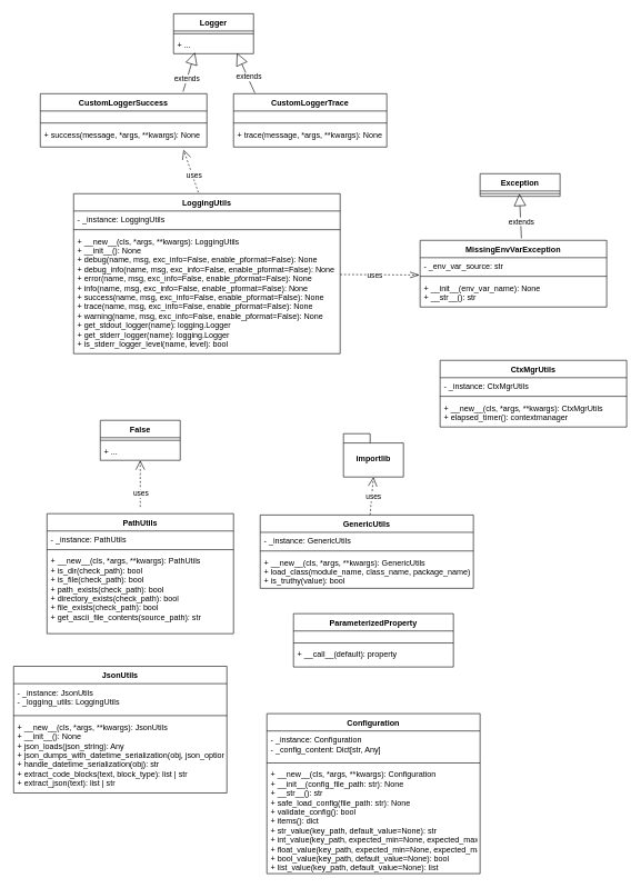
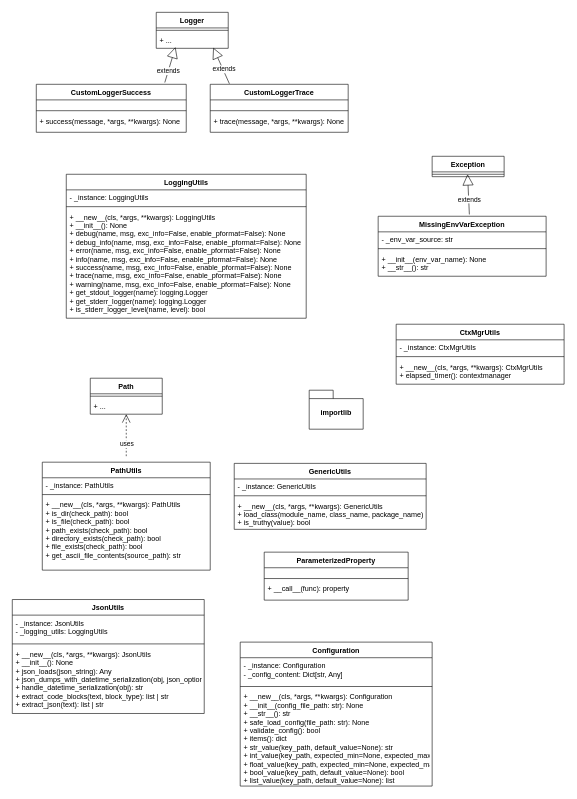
- <mxCell id="60" value="" style="endArrow=open;endSize=12;dashed=1;html=1;rounded=0;exitX=0.468;exitY=-0.008;exitDx=0;exitDy=0;entryX=0.86;entryY=1.125;entryDx=0;entryDy=0;entryPerimeter=0;exitPerimeter=0;" parent="1" source="26" target="13" edge="1"><mxGeometry width="160" relative="1" as="geometry"><mxPoint x="320" y="230" as="sourcePoint" /><mxPoint x="480" y="230" as="targetPoint" /></mxGeometry></mxCell>
- <mxCell id="61" value="uses" style="edgeLabel;html=1;align=center;verticalAlign=middle;resizable=0;points=[];" vertex="1" connectable="0" parent="60"><mxGeometry x="-0.204" y="-2" relative="1" as="geometry"><mxPoint as="offset" /></mxGeometry></mxCell>
- <mxCell id="63" style="rounded=0;orthogonalLoop=1;jettySize=auto;html=1;entryX=-0.004;entryY=1.083;entryDx=0;entryDy=0;entryPerimeter=0;endSize=12;endArrow=openThin;endFill=0;dashed=1;" edge="1" parent="1" source="26" target="19"><mxGeometry relative="1" as="geometry" /></mxCell>
- <mxCell id="64" value="uses" style="edgeLabel;html=1;align=center;verticalAlign=middle;resizable=0;points=[];" vertex="1" connectable="0" parent="63"><mxGeometry x="-0.125" relative="1" as="geometry"><mxPoint as="offset" /></mxGeometry></mxCell>
- <mxCell id="49" value="False" style="swimlane;fontStyle=1;align=center;verticalAlign=top;childLayout=stackLayout;horizontal=1;startSize=26;horizontalStack=0;resizeParent=1;resizeParentMax=0;resizeLast=0;collapsible=1;marginBottom=0;" parent="1" vertex="1"><mxGeometry x="150" y="630" width="120" height="60" as="geometry" /></mxCell>
+ <mxCell id="49" value="Path" style="swimlane;fontStyle=1;align=center;verticalAlign=top;childLayout=stackLayout;horizontal=1;startSize=26;horizontalStack=0;resizeParent=1;resizeParentMax=0;resizeLast=0;collapsible=1;marginBottom=0;" parent="1" vertex="1"><mxGeometry x="150" y="630" width="120" height="60" as="geometry" /></mxCell>
- <mxCell id="34" style="rounded=0;orthogonalLoop=1;jettySize=auto;html=1;endSize=12;endArrow=open;endFill=0;dashed=1;entryX=0.5;entryY=1;entryDx=0;entryDy=0;entryPerimeter=0;" parent="1" source="36" edge="1" target="62"><mxGeometry relative="1" as="geometry"><mxPoint x="20" y="706" as="targetPoint" /></mxGeometry></mxCell>
- <mxCell id="35" value="uses" style="edgeLabel;html=1;align=center;verticalAlign=middle;resizable=0;points=[];" vertex="1" connectable="0" parent="34"><mxGeometry x="0.009" y="-2" relative="1" as="geometry"><mxPoint y="1" as="offset" /></mxGeometry></mxCell>
- <mxCell id="9" value="+ __call__(default): property" style="text;strokeColor=none;fillColor=none;align=left;verticalAlign=top;spacingLeft=4;spacingRight=4;overflow=hidden;rotatable=0;points=[[0,0.5],[1,0.5]];portConstraint=eastwest;" parent="6" vertex="1"><mxGeometry y="48" width="240" height="32" as="geometry" /></mxCell>
+ <mxCell id="9" value="+ __call__(func): property" style="text;strokeColor=none;fillColor=none;align=left;verticalAlign=top;spacingLeft=4;spacingRight=4;overflow=hidden;rotatable=0;points=[[0,0.5],[1,0.5]];portConstraint=eastwest;" parent="6" vertex="1"><mxGeometry y="48" width="240" height="32" as="geometry" /></mxCell>
